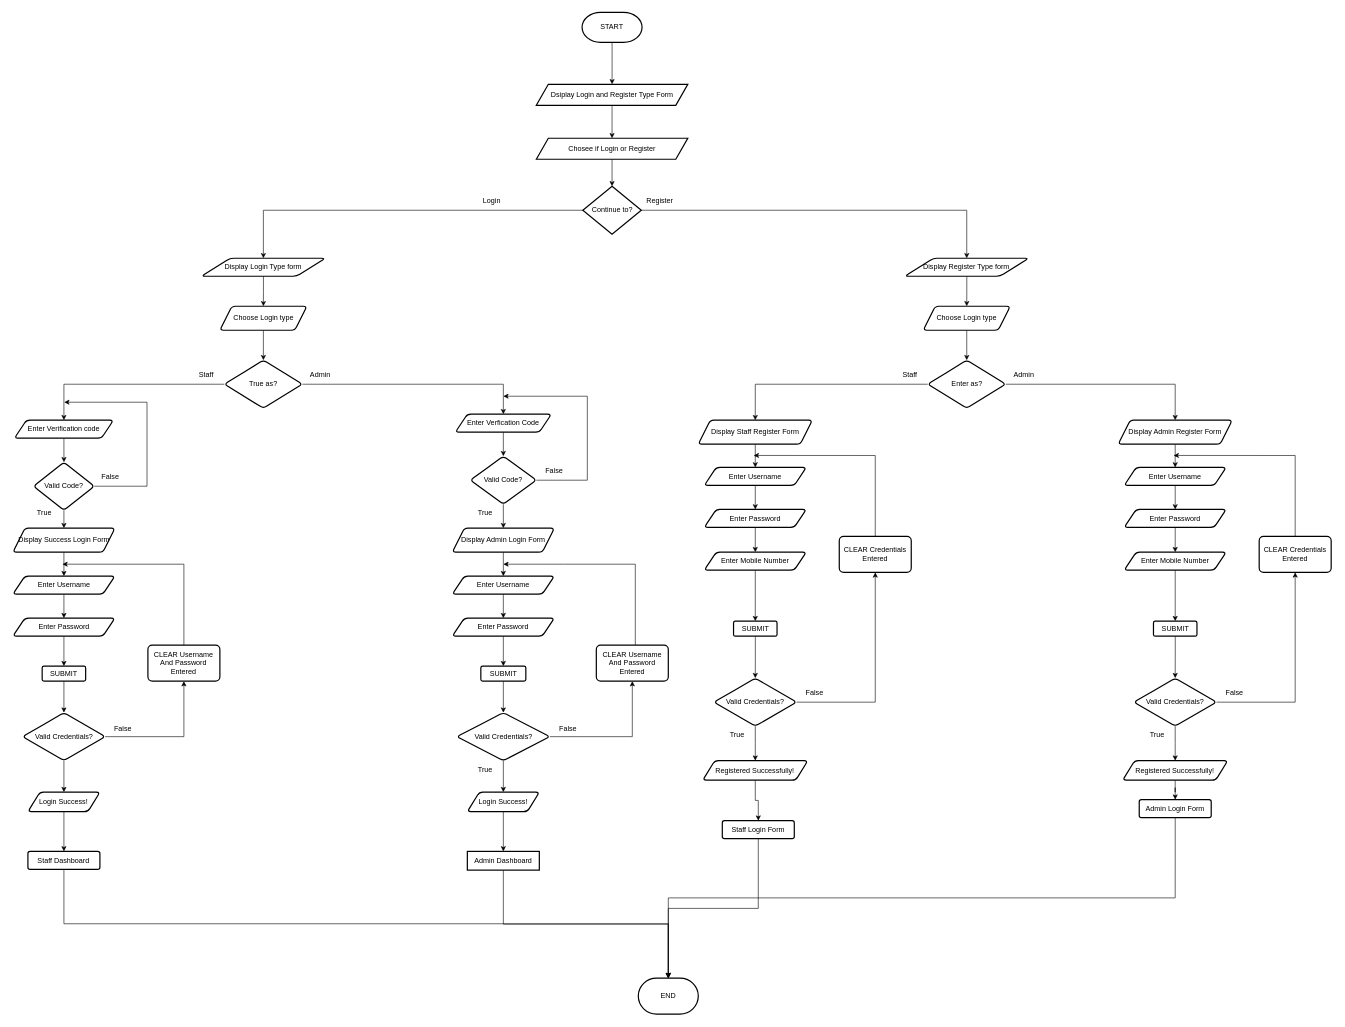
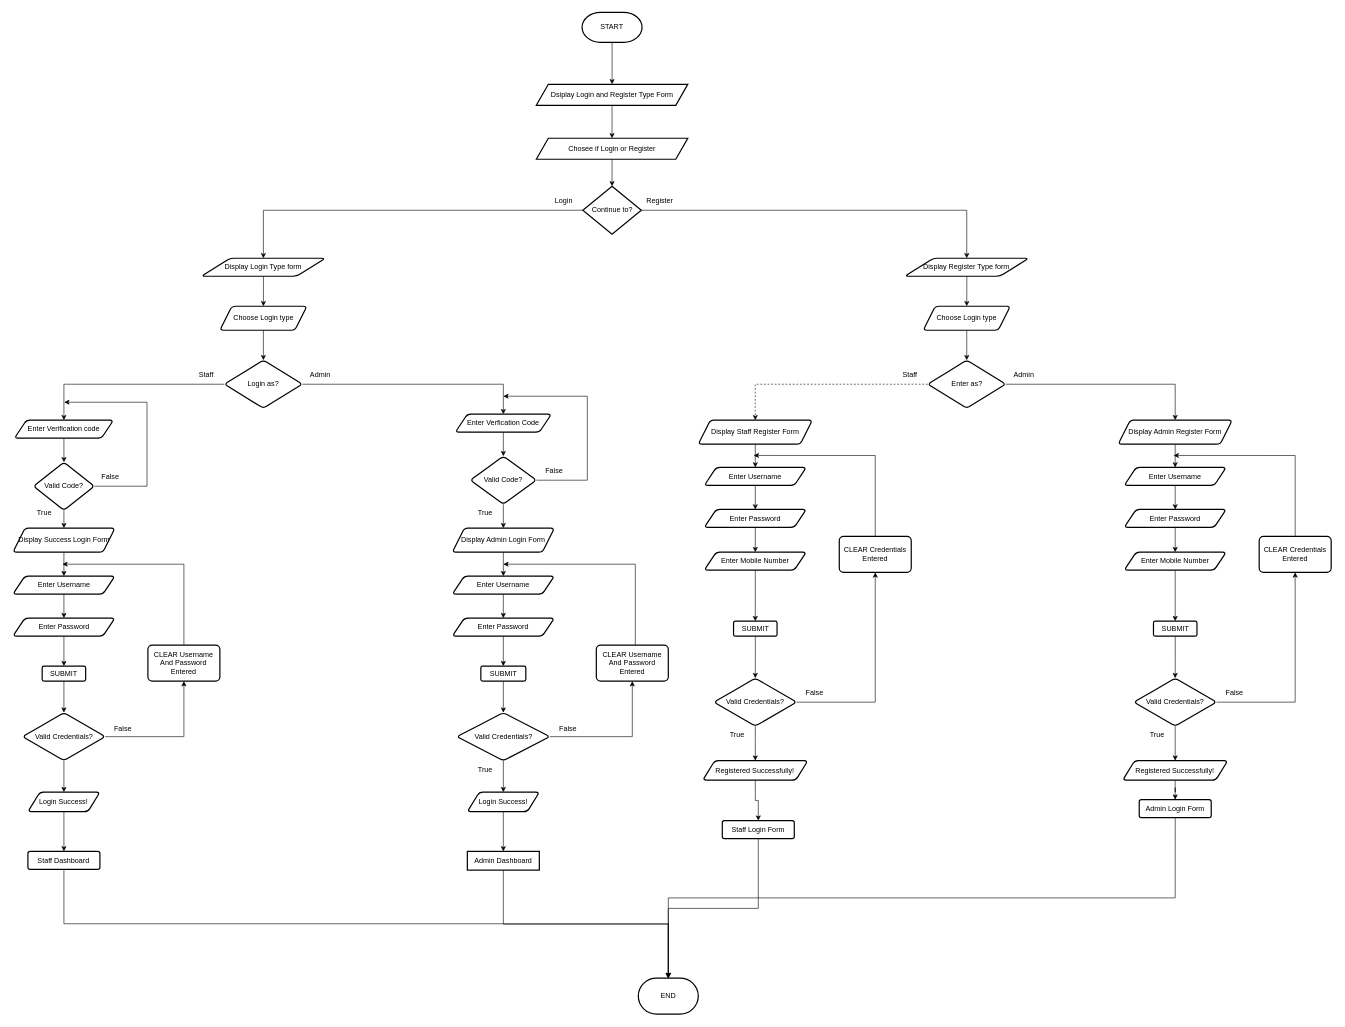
- <mxCell id="123" value="Login" style="text;strokeColor=none;align=center;fillColor=none;html=1;verticalAlign=middle;whiteSpace=wrap;rounded=0;" vertex="1" parent="1"><mxGeometry x="789.25" y="320" width="60" height="30" as="geometry" /></mxCell>
+ <mxCell id="123" value="Login" style="text;strokeColor=none;align=center;fillColor=none;html=1;verticalAlign=middle;whiteSpace=wrap;rounded=0;" vertex="1" parent="1"><mxGeometry x="909.25" y="320" width="60" height="30" as="geometry" /></mxCell>
- <mxCell id="10" value="True as?" style="rhombus;whiteSpace=wrap;html=1;strokeWidth=2;rounded=1;arcSize=12;" vertex="1" parent="1"><mxGeometry x="373" y="600" width="130" height="80" as="geometry" /></mxCell>
+ <mxCell id="10" value="Login as?" style="rhombus;whiteSpace=wrap;html=1;strokeWidth=2;rounded=1;arcSize=12;" vertex="1" parent="1"><mxGeometry x="373" y="600" width="130" height="80" as="geometry" /></mxCell>
- <mxCell id="76" style="edgeStyle=orthogonalEdgeStyle;rounded=0;orthogonalLoop=1;jettySize=auto;html=1;exitX=0;exitY=0.5;exitDx=0;exitDy=0;entryX=0.5;entryY=0;entryDx=0;entryDy=0;" edge="1" parent="1" source="78" target="82"><mxGeometry relative="1" as="geometry" /></mxCell>
+ <mxCell id="76" style="edgeStyle=orthogonalEdgeStyle;rounded=0;orthogonalLoop=1;jettySize=auto;html=1;exitX=0;exitY=0.5;exitDx=0;exitDy=0;entryX=0.5;entryY=0;entryDx=0;entryDy=0;dashed=1;" edge="1" parent="1" source="78" target="82"><mxGeometry relative="1" as="geometry" /></mxCell>
